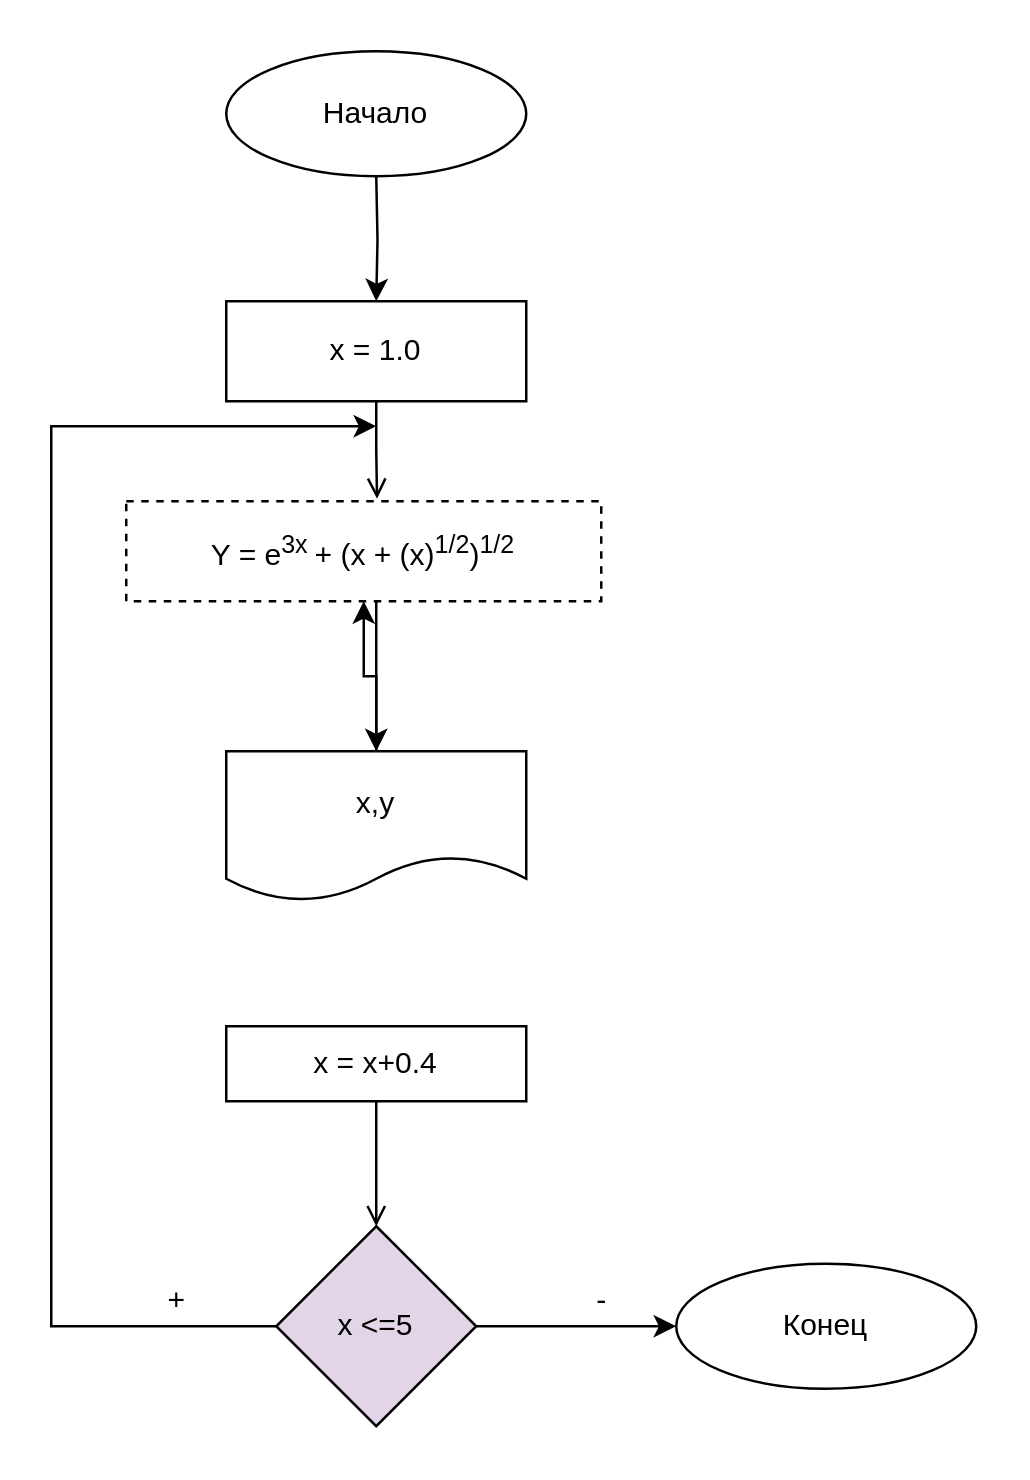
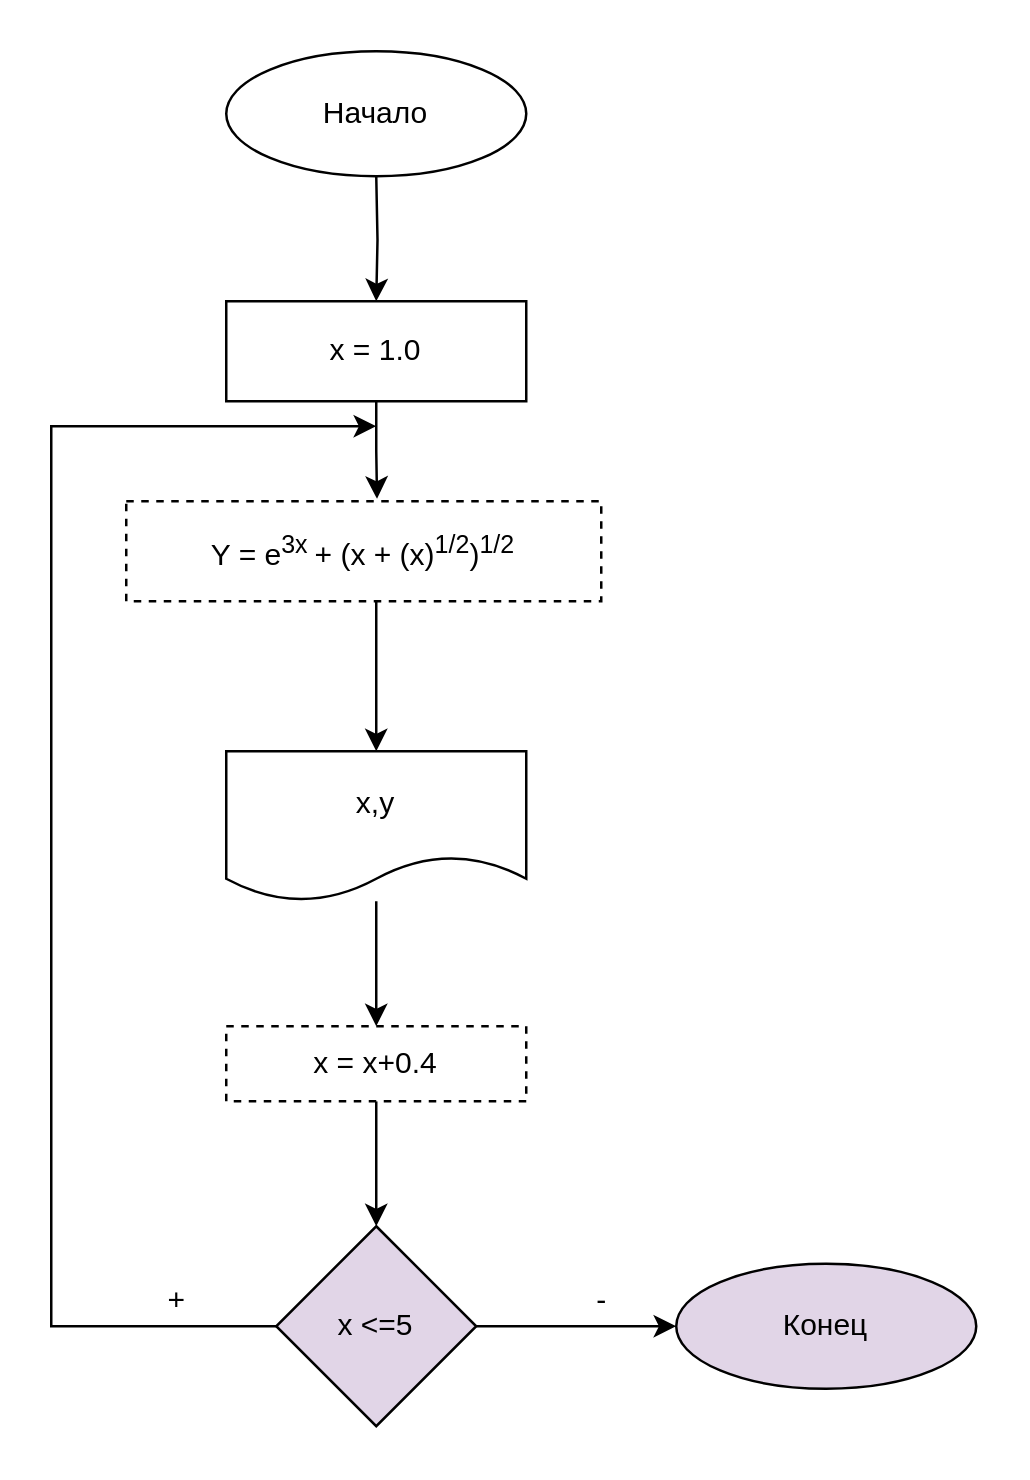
- <mxCell id="3" style="edgeStyle=orthogonalEdgeStyle;rounded=0;orthogonalLoop=1;jettySize=auto;html=1;entryX=0.528;entryY=-0.024;entryDx=0;entryDy=0;entryPerimeter=0;endArrow=open;" edge="1" parent="1" source="4" target="6"><mxGeometry relative="1" as="geometry"><mxPoint x="150" y="190" as="targetPoint" /></mxGeometry></mxCell>
+ <mxCell id="3" style="edgeStyle=orthogonalEdgeStyle;rounded=0;orthogonalLoop=1;jettySize=auto;html=1;entryX=0.528;entryY=-0.024;entryDx=0;entryDy=0;entryPerimeter=0;" edge="1" parent="1" source="4" target="6"><mxGeometry relative="1" as="geometry"><mxPoint x="150" y="190" as="targetPoint" /></mxGeometry></mxCell>
- <mxCell id="9" style="edgeStyle=orthogonalEdgeStyle;rounded=0;orthogonalLoop=1;jettySize=auto;html=1;" edge="1" parent="1" source="10" target="6"><mxGeometry relative="1" as="geometry" /></mxCell>
+ <mxCell id="9" style="edgeStyle=orthogonalEdgeStyle;rounded=0;orthogonalLoop=1;jettySize=auto;html=1;entryX=0.5;entryY=0;entryDx=0;entryDy=0;" edge="1" parent="1" source="10" target="8"><mxGeometry relative="1" as="geometry" /></mxCell>
- <mxCell id="8" value="x = x+0.4" style="rounded=0;whiteSpace=wrap;html=1;" vertex="1" parent="1"><mxGeometry x="90" y="410" width="120" height="30" as="geometry" /></mxCell>
+ <mxCell id="8" value="x = x+0.4" style="rounded=0;whiteSpace=wrap;html=1;dashed=1;" vertex="1" parent="1"><mxGeometry x="90" y="410" width="120" height="30" as="geometry" /></mxCell>
- <mxCell id="7" style="edgeStyle=orthogonalEdgeStyle;rounded=0;orthogonalLoop=1;jettySize=auto;html=1;entryX=0.5;entryY=0;entryDx=0;entryDy=0;endArrow=open;" edge="1" parent="1" source="8" target="13"><mxGeometry relative="1" as="geometry" /></mxCell>
+ <mxCell id="7" style="edgeStyle=orthogonalEdgeStyle;rounded=0;orthogonalLoop=1;jettySize=auto;html=1;entryX=0.5;entryY=0;entryDx=0;entryDy=0;" edge="1" parent="1" source="8" target="13"><mxGeometry relative="1" as="geometry" /></mxCell>
- <mxCell id="16" value="Конец" style="ellipse;whiteSpace=wrap;html=1;" vertex="1" parent="1"><mxGeometry x="270" y="505" width="120" height="50" as="geometry" /></mxCell>
+ <mxCell id="16" value="Конец" style="ellipse;whiteSpace=wrap;html=1;fillColor=#e1d5e7;" vertex="1" parent="1"><mxGeometry x="270" y="505" width="120" height="50" as="geometry" /></mxCell>
